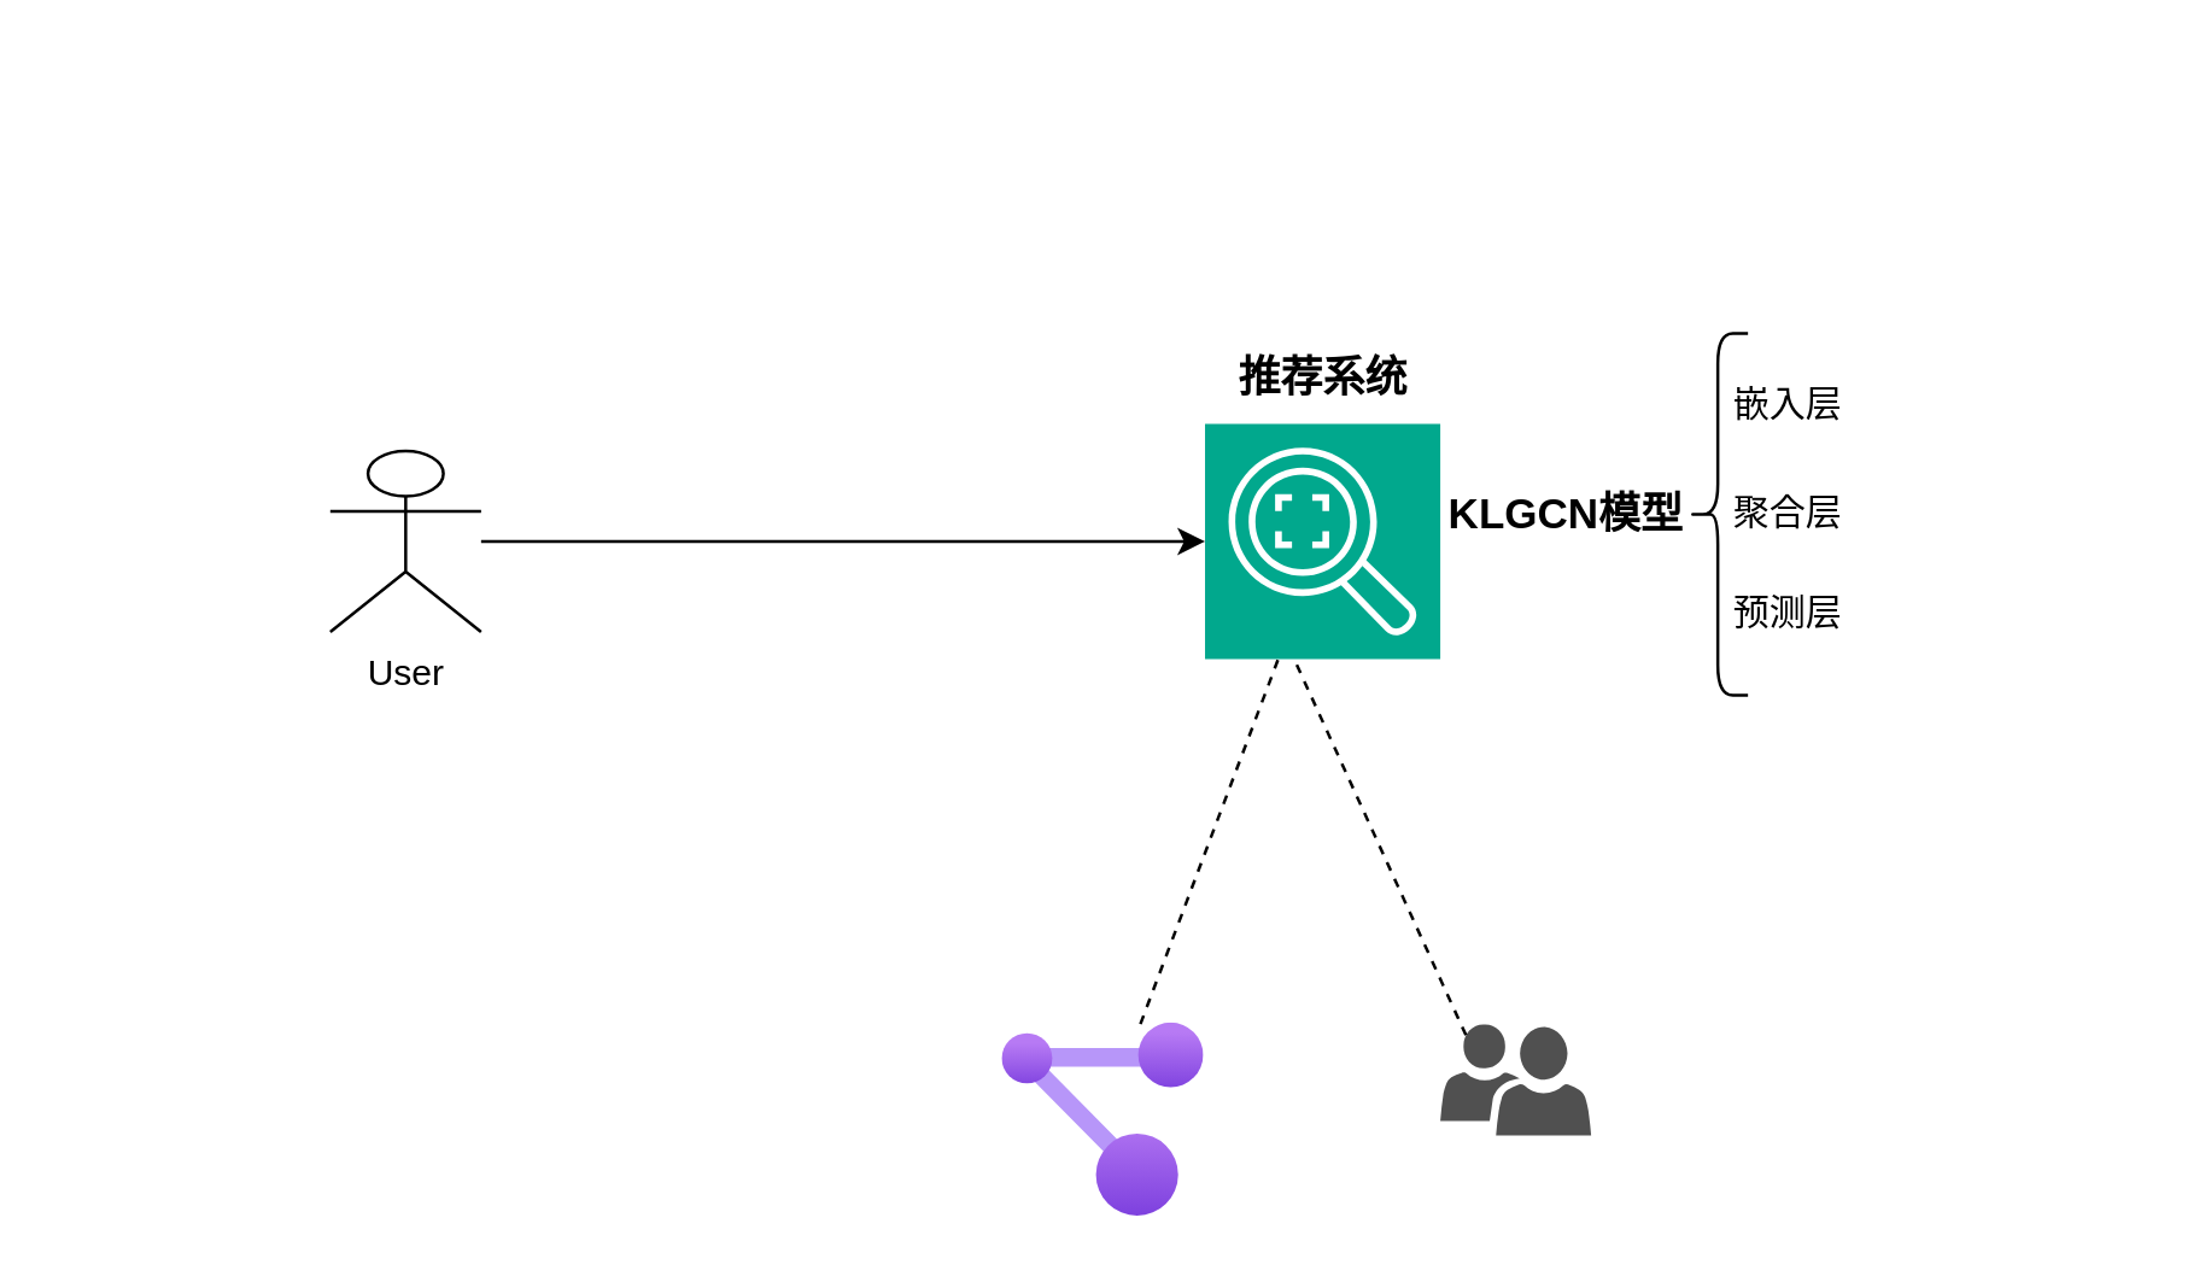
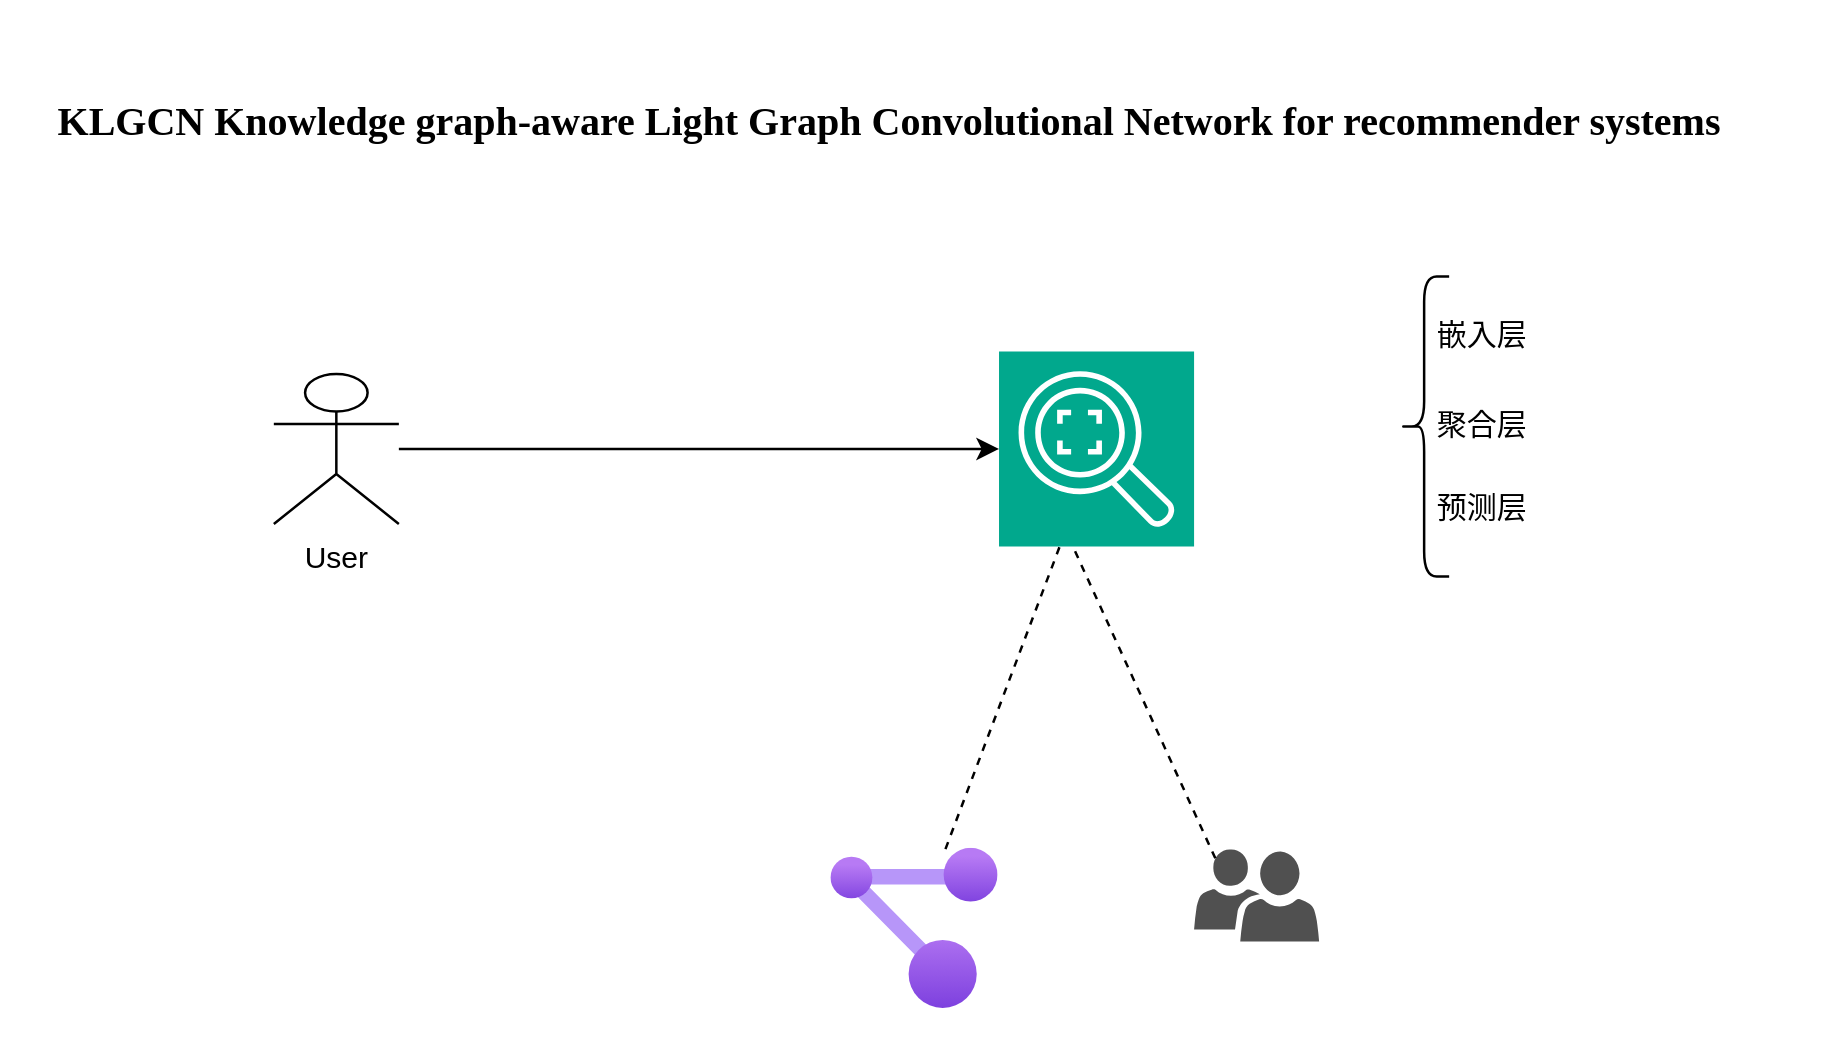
+ <mxCell id="16" value="&lt;p class=&quot;MsoNormal&quot;&gt;&lt;span style=&quot;mso-spacerun:'yes';font-family:宋体;font-size:12.0pt;&lt;br/&gt;mso-font-kerning:1.0pt;&quot;&gt;&lt;font face=&quot;Times New Roman&quot;&gt;&lt;b&gt;KLGCN Knowledge graph-aware Light Graph Convolutional Network for recommender systems&lt;/b&gt;&lt;/font&gt;&lt;/span&gt;&lt;/p&gt;" style="text;whiteSpace=wrap;html=1;" vertex="1" parent="1"><mxGeometry x="20.5" y="20" width="690" height="90" as="geometry" /></mxCell>
- <mxCell id="6" value="&lt;font style=&quot;font-size: 14px;&quot;&gt;&lt;b&gt;推荐系统&lt;/b&gt;&lt;/font&gt;" style="text;html=1;align=center;verticalAlign=middle;resizable=0;points=[];autosize=1;strokeColor=none;fillColor=none;" vertex="1" parent="4"><mxGeometry x="-1" width="80" height="30" as="geometry" /></mxCell>
- <mxCell id="12" value="&lt;font style=&quot;font-size: 14px;&quot;&gt;&lt;b&gt;KLGCN模型&lt;/b&gt;&lt;/font&gt;" style="text;html=1;align=center;verticalAlign=middle;whiteSpace=wrap;rounded=0;" vertex="1" parent="1"><mxGeometry x="479" y="155" width="80" height="30" as="geometry" /></mxCell>
